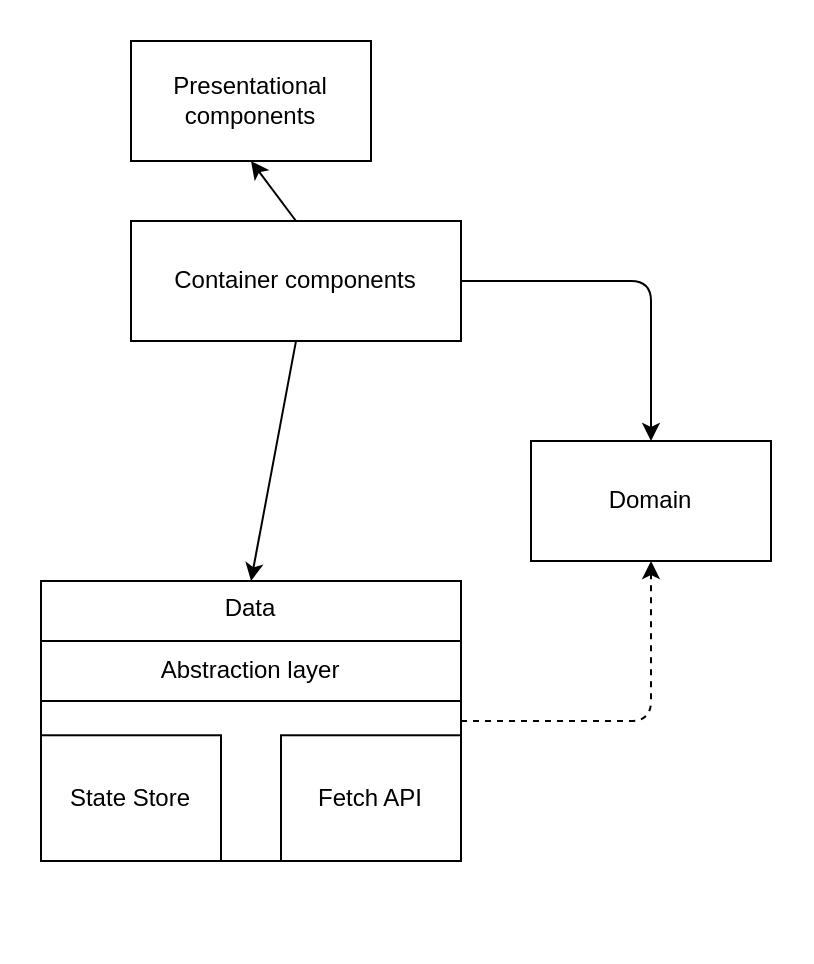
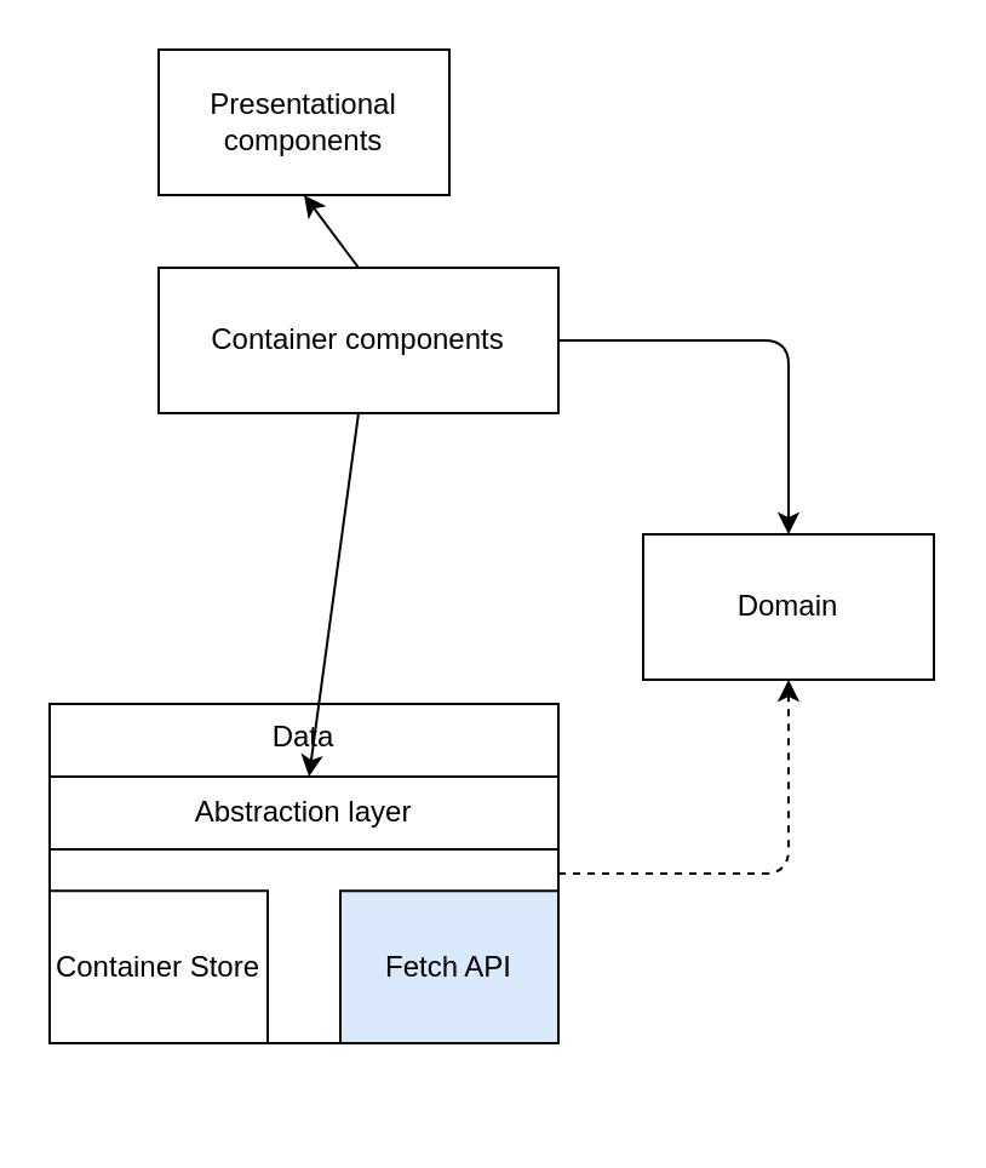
- <mxCell id="13" value="" style="endArrow=classic;html=1;exitX=0.5;exitY=1;exitDx=0;exitDy=0;entryX=0.5;entryY=0;entryDx=0;entryDy=0;" parent="1" source="3" target="9" edge="1"><mxGeometry width="50" height="50" relative="1" as="geometry"><mxPoint x="255" y="380" as="sourcePoint" /><mxPoint x="305" y="330" as="targetPoint" /></mxGeometry></mxCell>
+ <mxCell id="13" value="" style="endArrow=classic;html=1;exitX=0.5;exitY=1;exitDx=0;exitDy=0;" parent="1" source="3" target="12" edge="1"><mxGeometry width="50" height="50" relative="1" as="geometry"><mxPoint x="255" y="380" as="sourcePoint" /><mxPoint x="305" y="330" as="targetPoint" /></mxGeometry></mxCell>
- <mxCell id="11" value="Fetch API" style="rounded=0;whiteSpace=wrap;html=1;" parent="8" vertex="1"><mxGeometry x="120" y="77.143" width="90" height="62.857" as="geometry" /></mxCell>
+ <mxCell id="11" value="Fetch API" style="rounded=0;whiteSpace=wrap;html=1;fillColor=#dae8fc;" parent="8" vertex="1"><mxGeometry x="120" y="77.143" width="90" height="62.857" as="geometry" /></mxCell>
- <mxCell id="10" value="State Store" style="rounded=0;whiteSpace=wrap;html=1;" parent="8" vertex="1"><mxGeometry y="77.143" width="90" height="62.857" as="geometry" /></mxCell>
+ <mxCell id="10" value="Container Store" style="rounded=0;whiteSpace=wrap;html=1;" parent="8" vertex="1"><mxGeometry y="77.143" width="90" height="62.857" as="geometry" /></mxCell>
